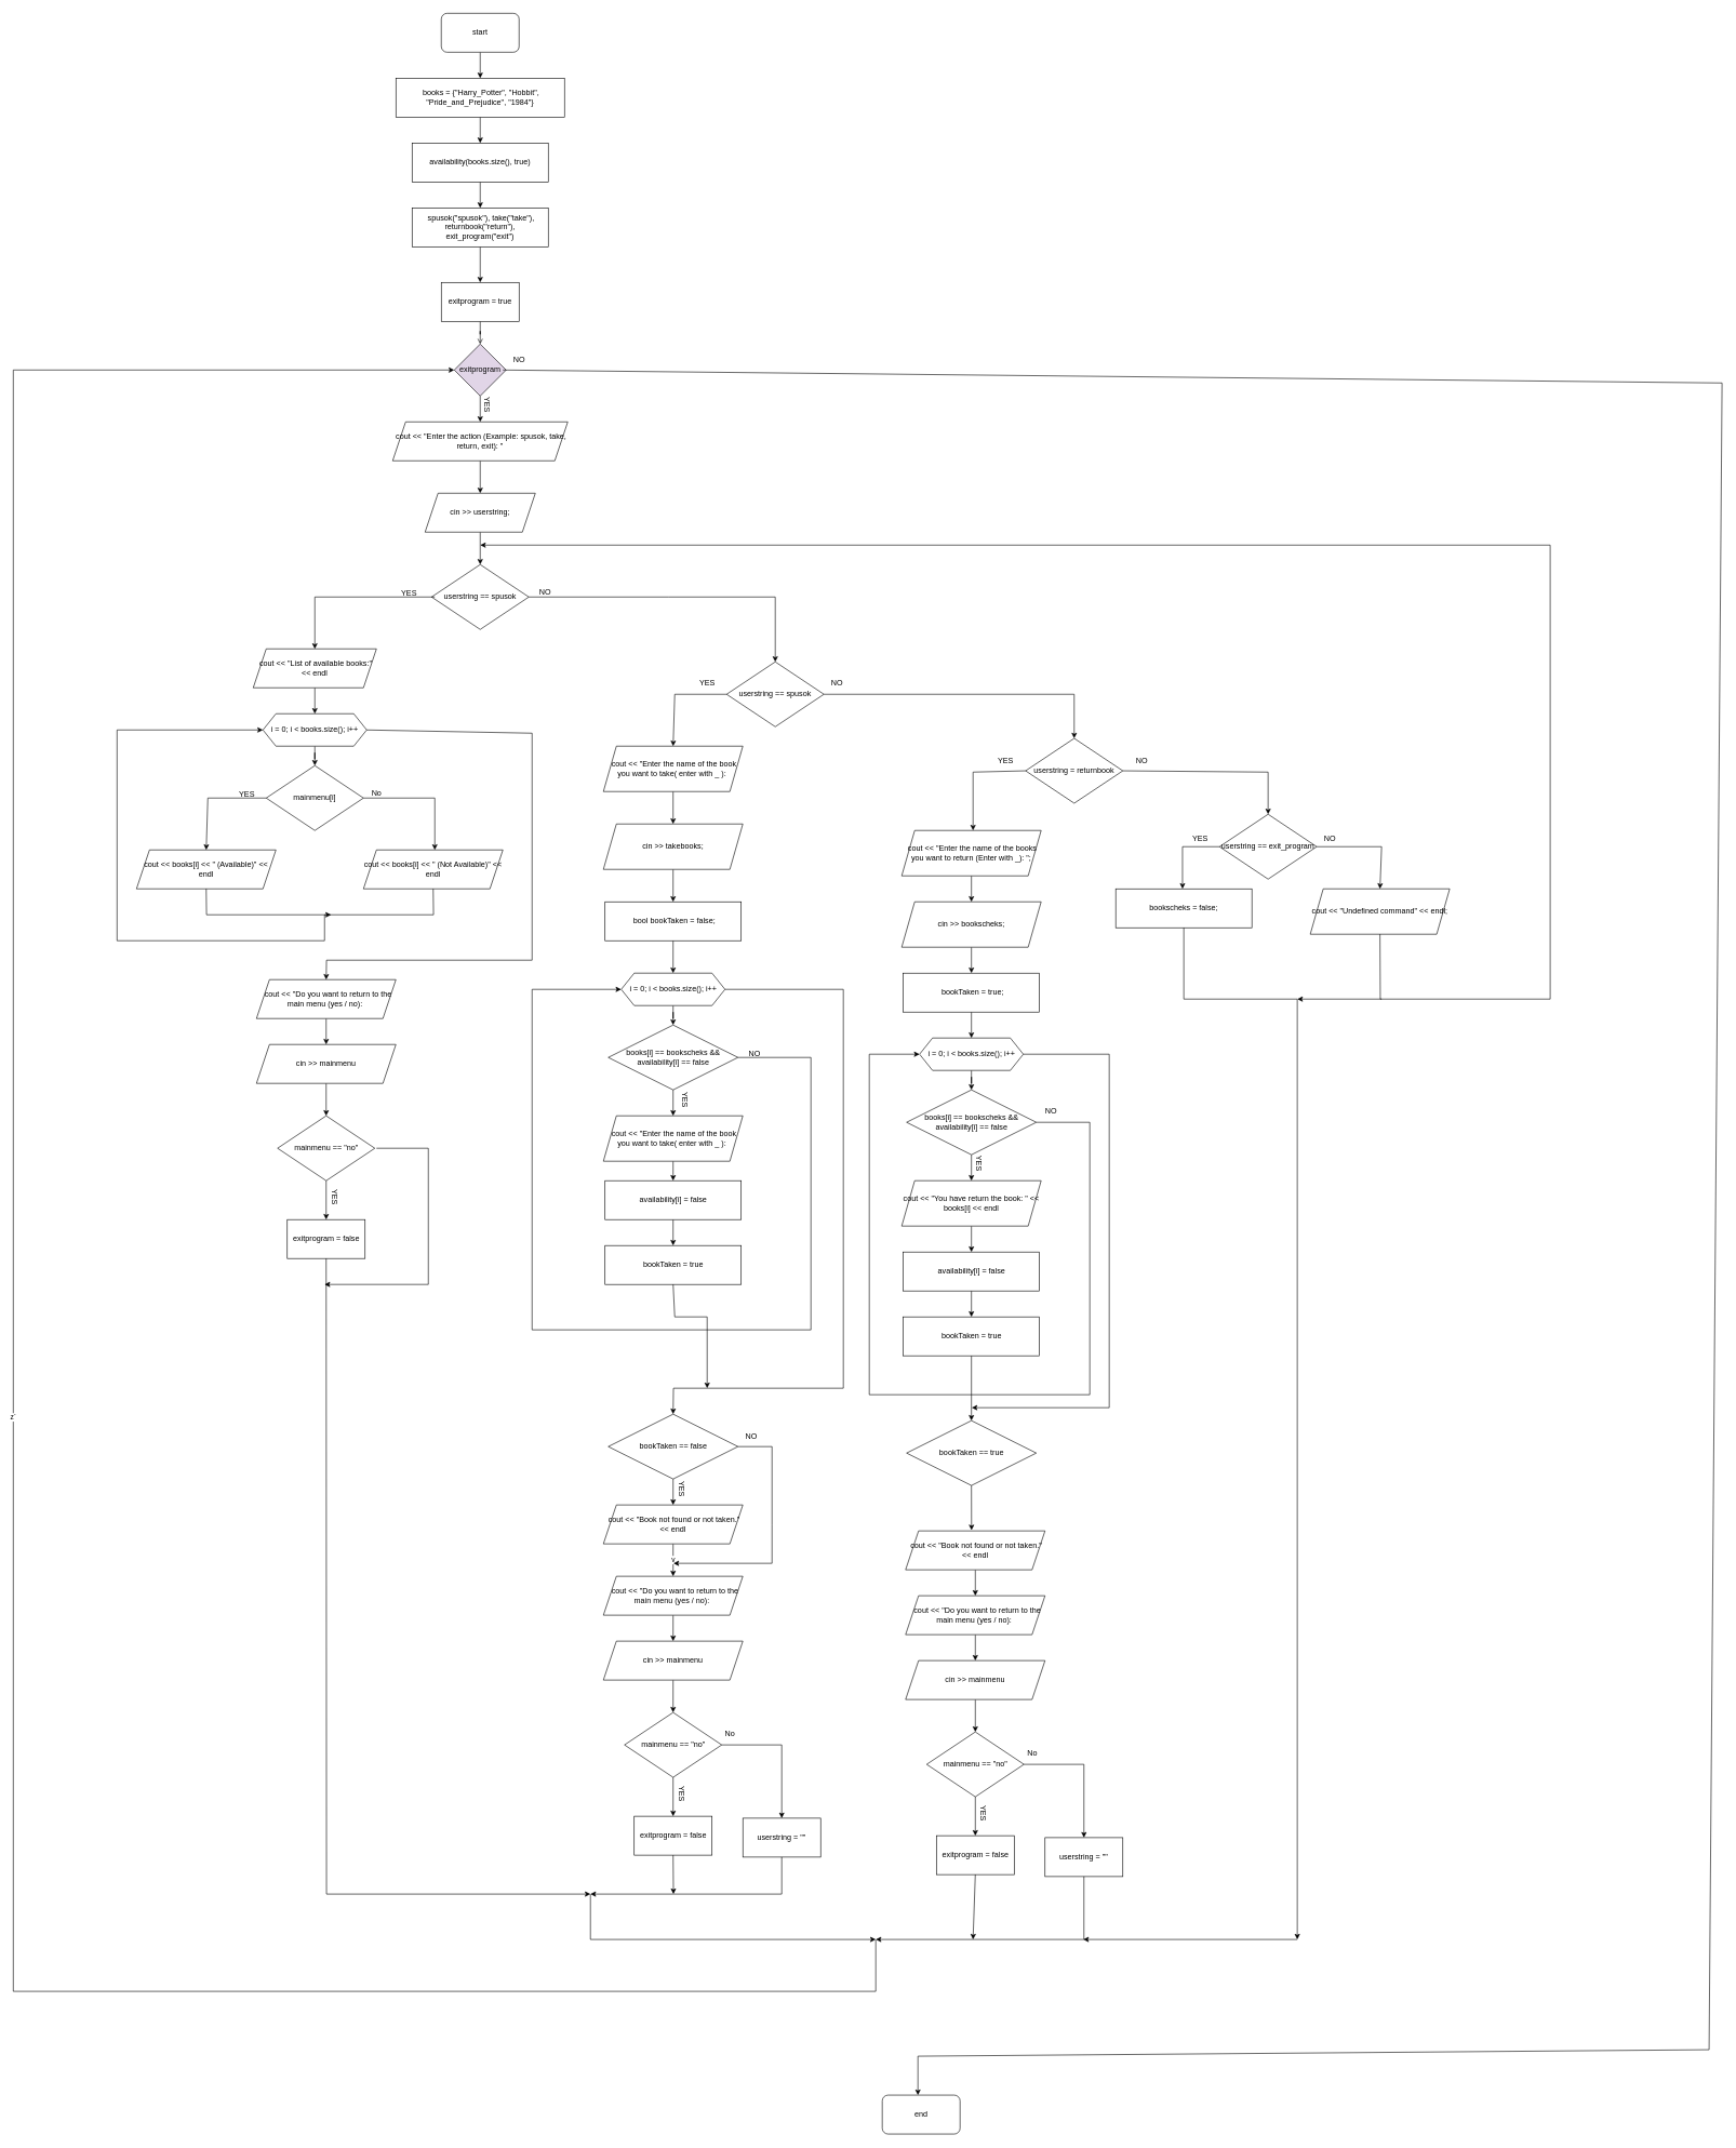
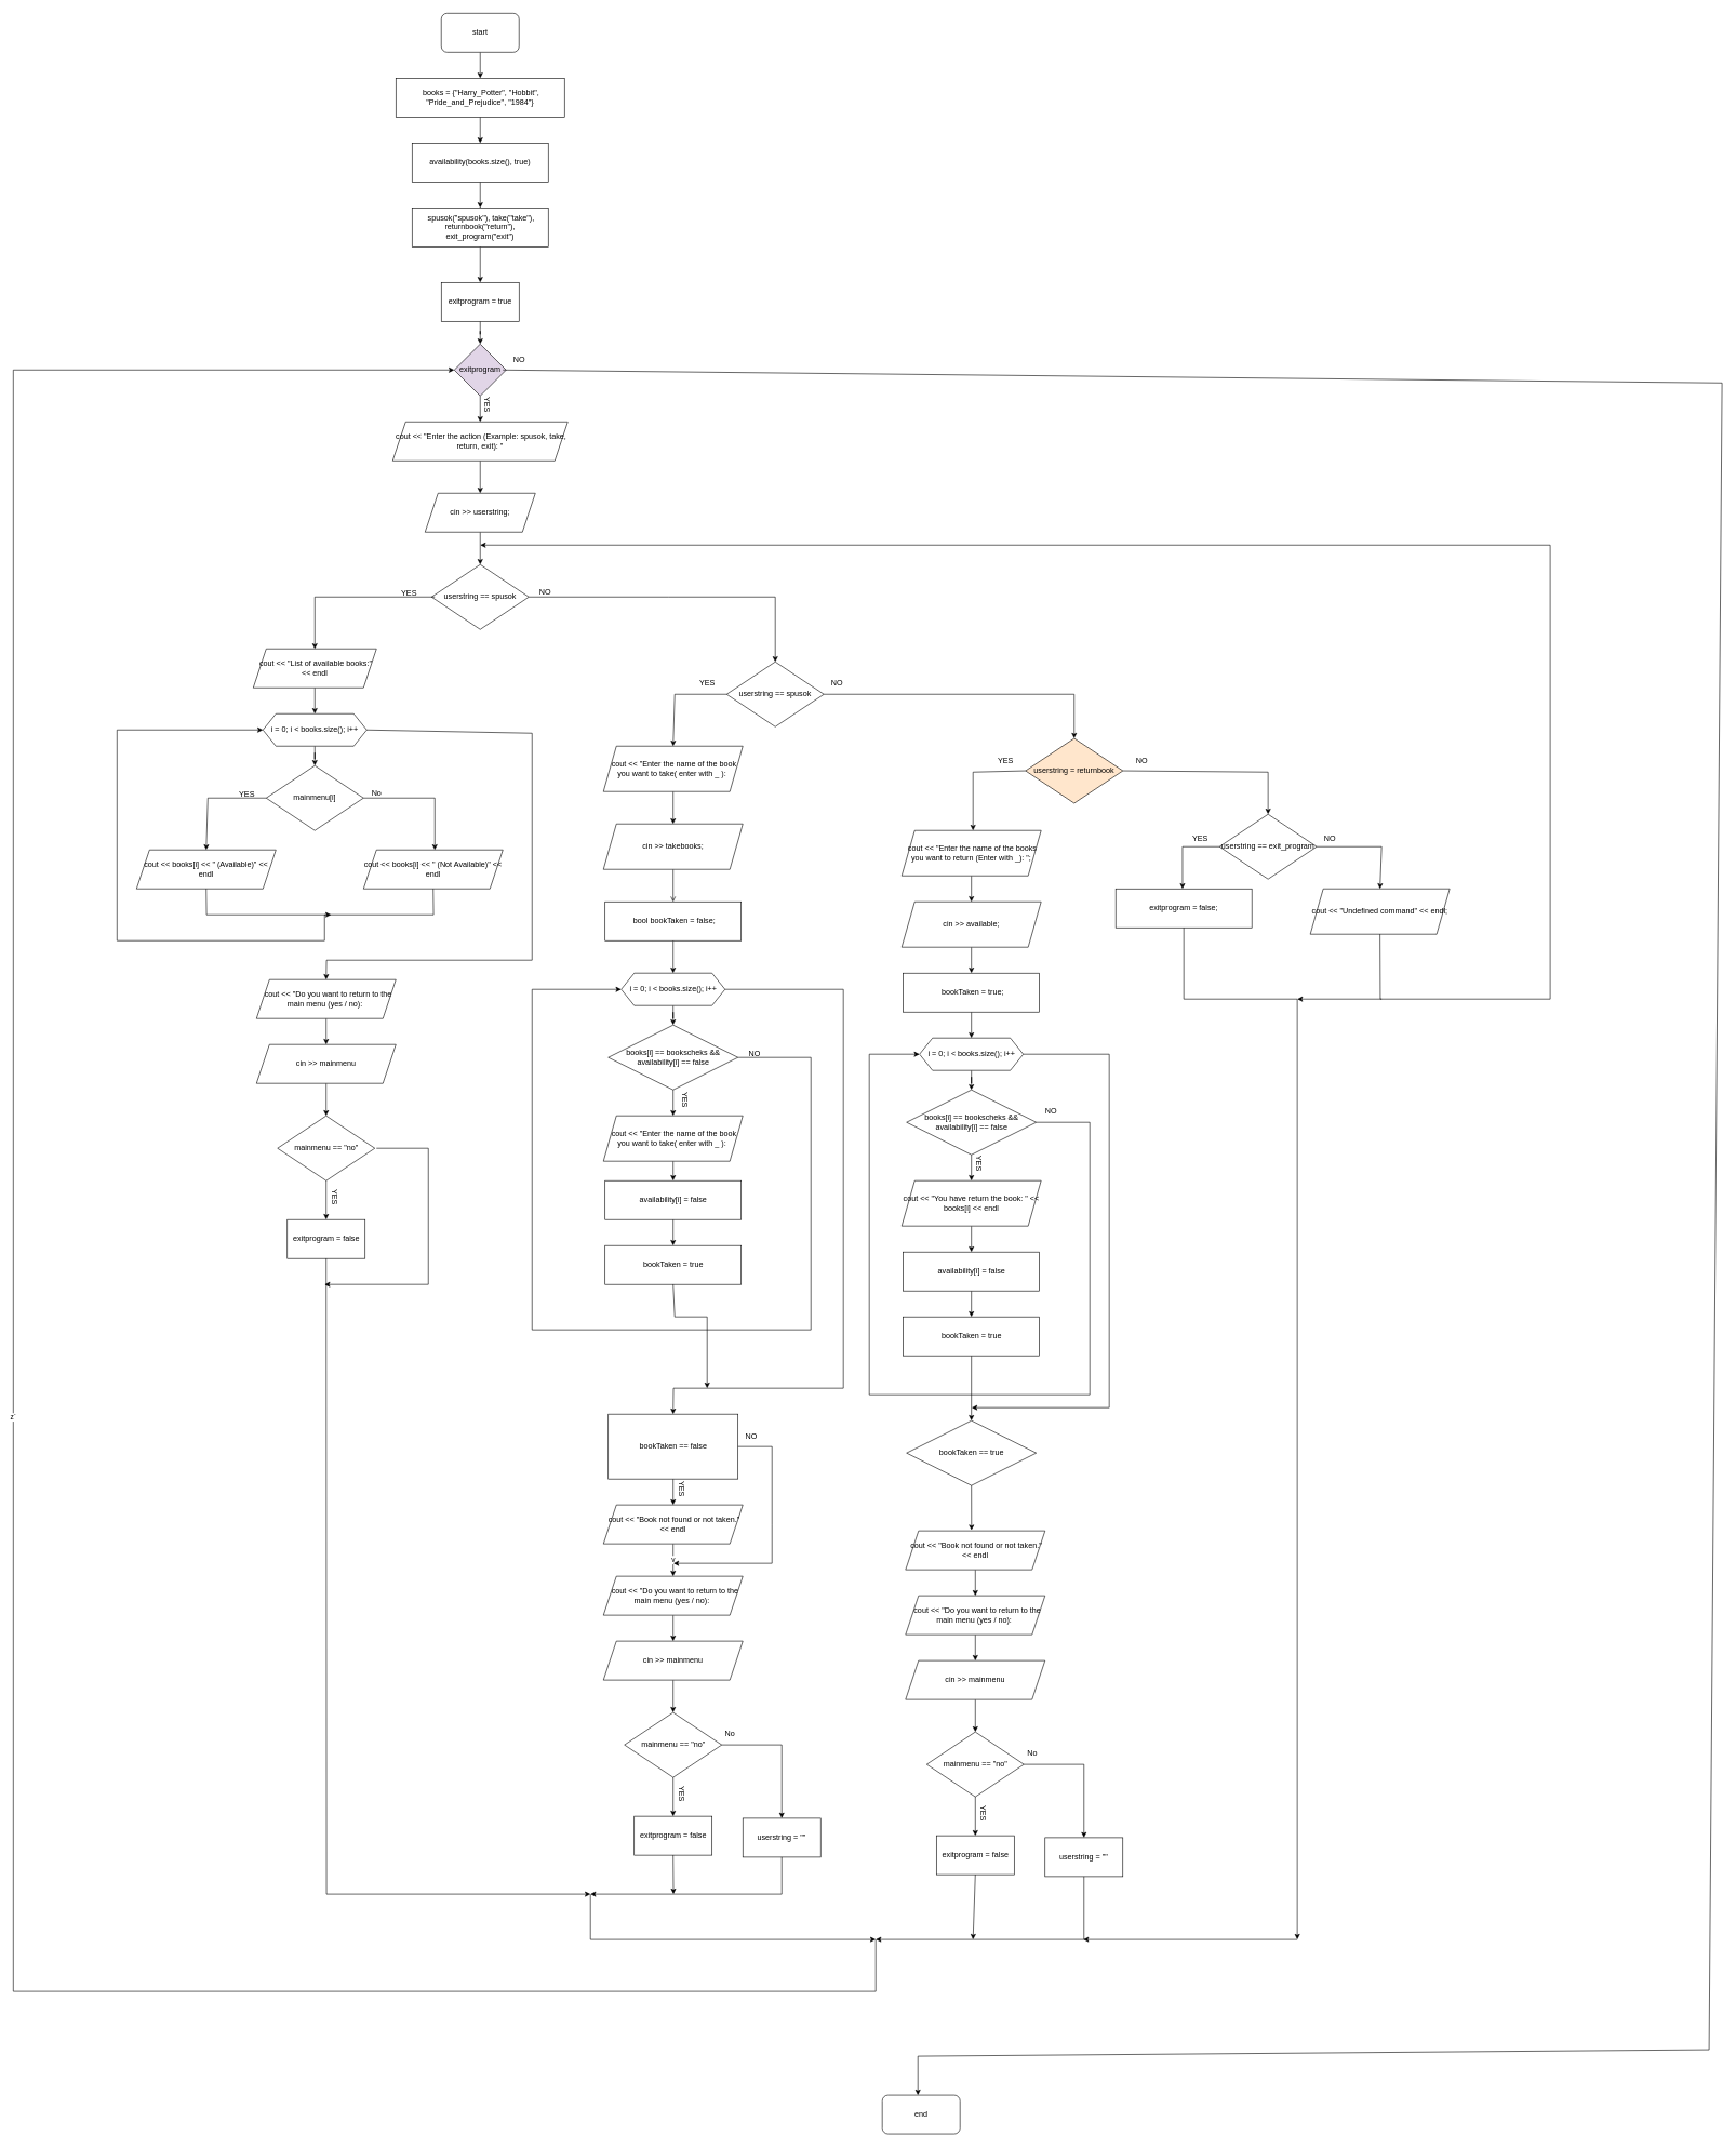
- <mxCell id="10" value="" style="edgeStyle=orthogonalEdgeStyle;rounded=0;orthogonalLoop=1;jettySize=auto;html=1;endArrow=open;" edge="1" parent="1" source="11" target="13"><mxGeometry relative="1" as="geometry" /></mxCell>
+ <mxCell id="10" value="" style="edgeStyle=orthogonalEdgeStyle;rounded=0;orthogonalLoop=1;jettySize=auto;html=1;" edge="1" parent="1" source="11" target="13"><mxGeometry relative="1" as="geometry" /></mxCell>
- <mxCell id="95" value="userstring = returnbook" style="rhombus;whiteSpace=wrap;html=1;" vertex="1" parent="1"><mxGeometry x="1581" y="1138" width="150" height="100" as="geometry" /></mxCell>
+ <mxCell id="95" value="userstring = returnbook" style="rhombus;whiteSpace=wrap;html=1;fillColor=#ffe6cc;" vertex="1" parent="1"><mxGeometry x="1581" y="1138" width="150" height="100" as="geometry" /></mxCell>
- <mxCell id="50" value="" style="edgeStyle=orthogonalEdgeStyle;rounded=0;orthogonalLoop=1;jettySize=auto;html=1;" edge="1" parent="1" source="51" target="53"><mxGeometry relative="1" as="geometry" /></mxCell>
+ <mxCell id="50" value="" style="edgeStyle=orthogonalEdgeStyle;rounded=0;orthogonalLoop=1;jettySize=auto;html=1;endArrow=open;" edge="1" parent="1" source="51" target="53"><mxGeometry relative="1" as="geometry" /></mxCell>
- <mxCell id="140" value="bookscheks = false;" style="rounded=0;whiteSpace=wrap;html=1;" vertex="1" parent="1"><mxGeometry x="1720" y="1370" width="210" height="60" as="geometry" /></mxCell>
+ <mxCell id="140" value="exitprogram = false;" style="rounded=0;whiteSpace=wrap;html=1;" vertex="1" parent="1"><mxGeometry x="1720" y="1370" width="210" height="60" as="geometry" /></mxCell>
- <mxCell id="100" value="cin &amp;gt;&amp;gt; bookscheks;" style="shape=parallelogram;perimeter=parallelogramPerimeter;whiteSpace=wrap;html=1;fixedSize=1;" vertex="1" parent="1"><mxGeometry x="1390" y="1390" width="215" height="70" as="geometry" /></mxCell>
+ <mxCell id="100" value="cin &amp;gt;&amp;gt; available;" style="shape=parallelogram;perimeter=parallelogramPerimeter;whiteSpace=wrap;html=1;fixedSize=1;" vertex="1" parent="1"><mxGeometry x="1390" y="1390" width="215" height="70" as="geometry" /></mxCell>
- <mxCell id="69" value="bookTaken == false" style="rhombus;whiteSpace=wrap;html=1;" vertex="1" parent="1"><mxGeometry x="937.5" y="2180" width="200" height="100" as="geometry" /></mxCell>
+ <mxCell id="69" value="bookTaken == false" style="whiteSpace=wrap;html=1;rounded=0;" vertex="1" parent="1"><mxGeometry x="937.5" y="2180" width="200" height="100" as="geometry" /></mxCell>
